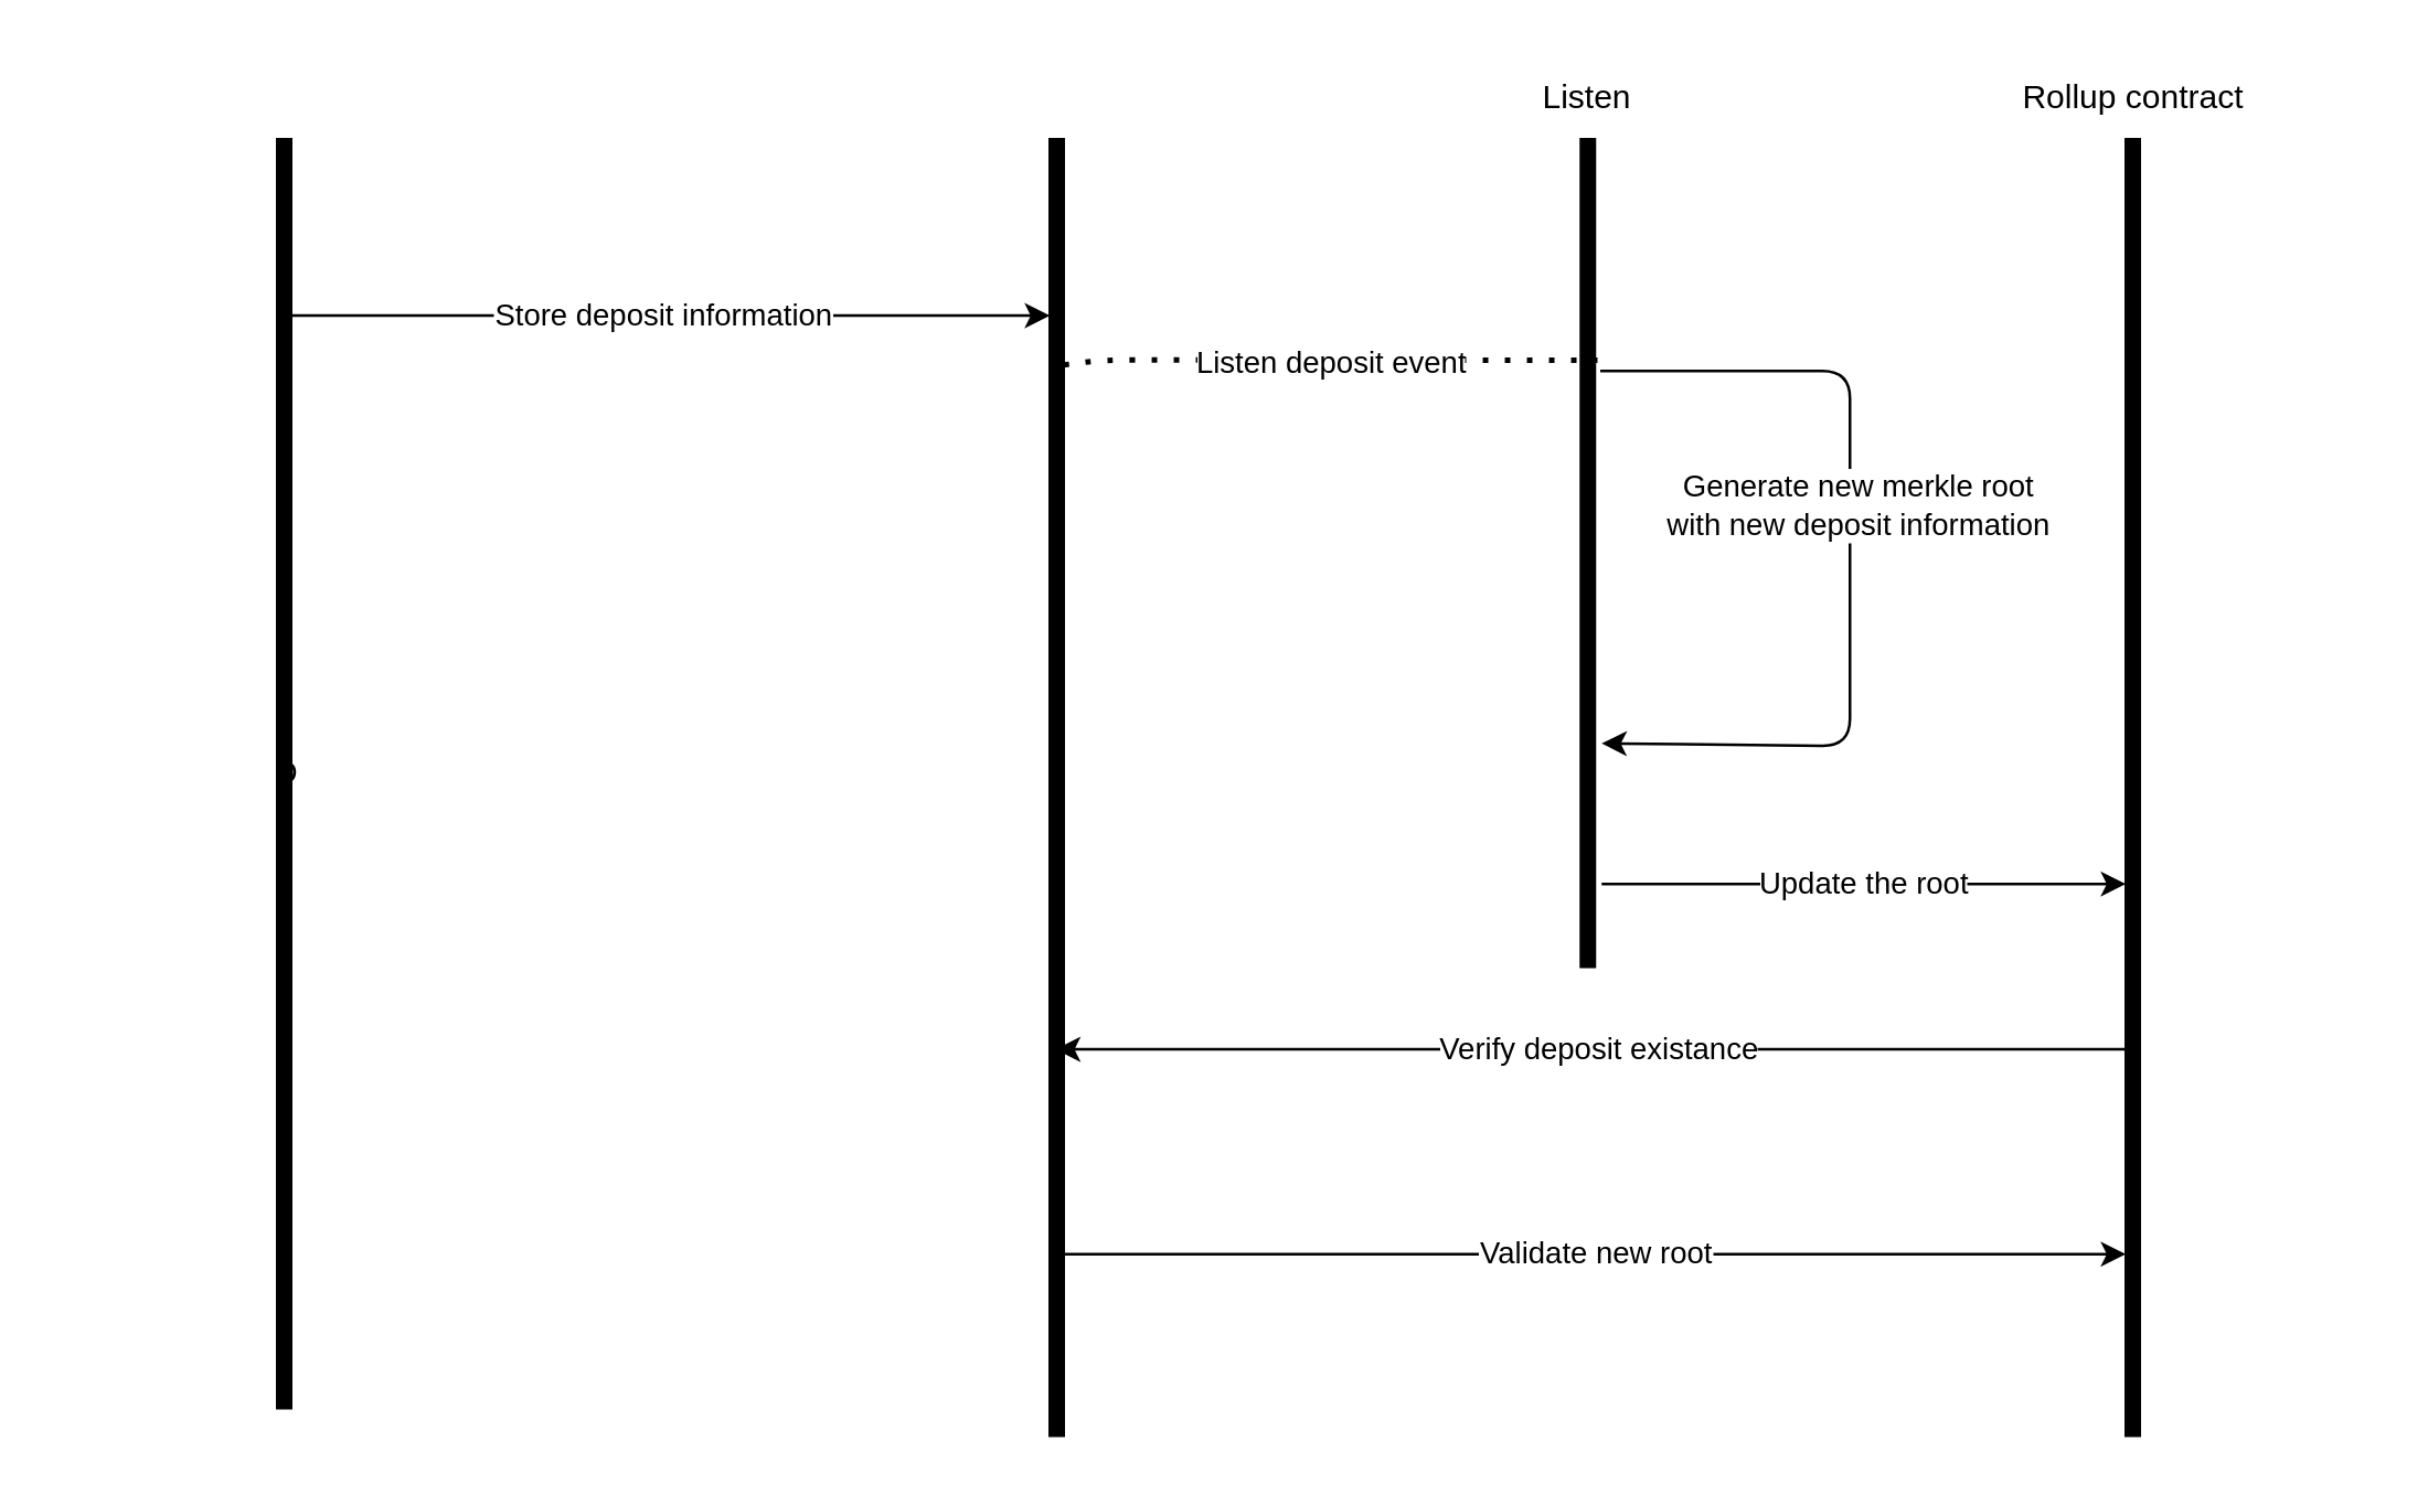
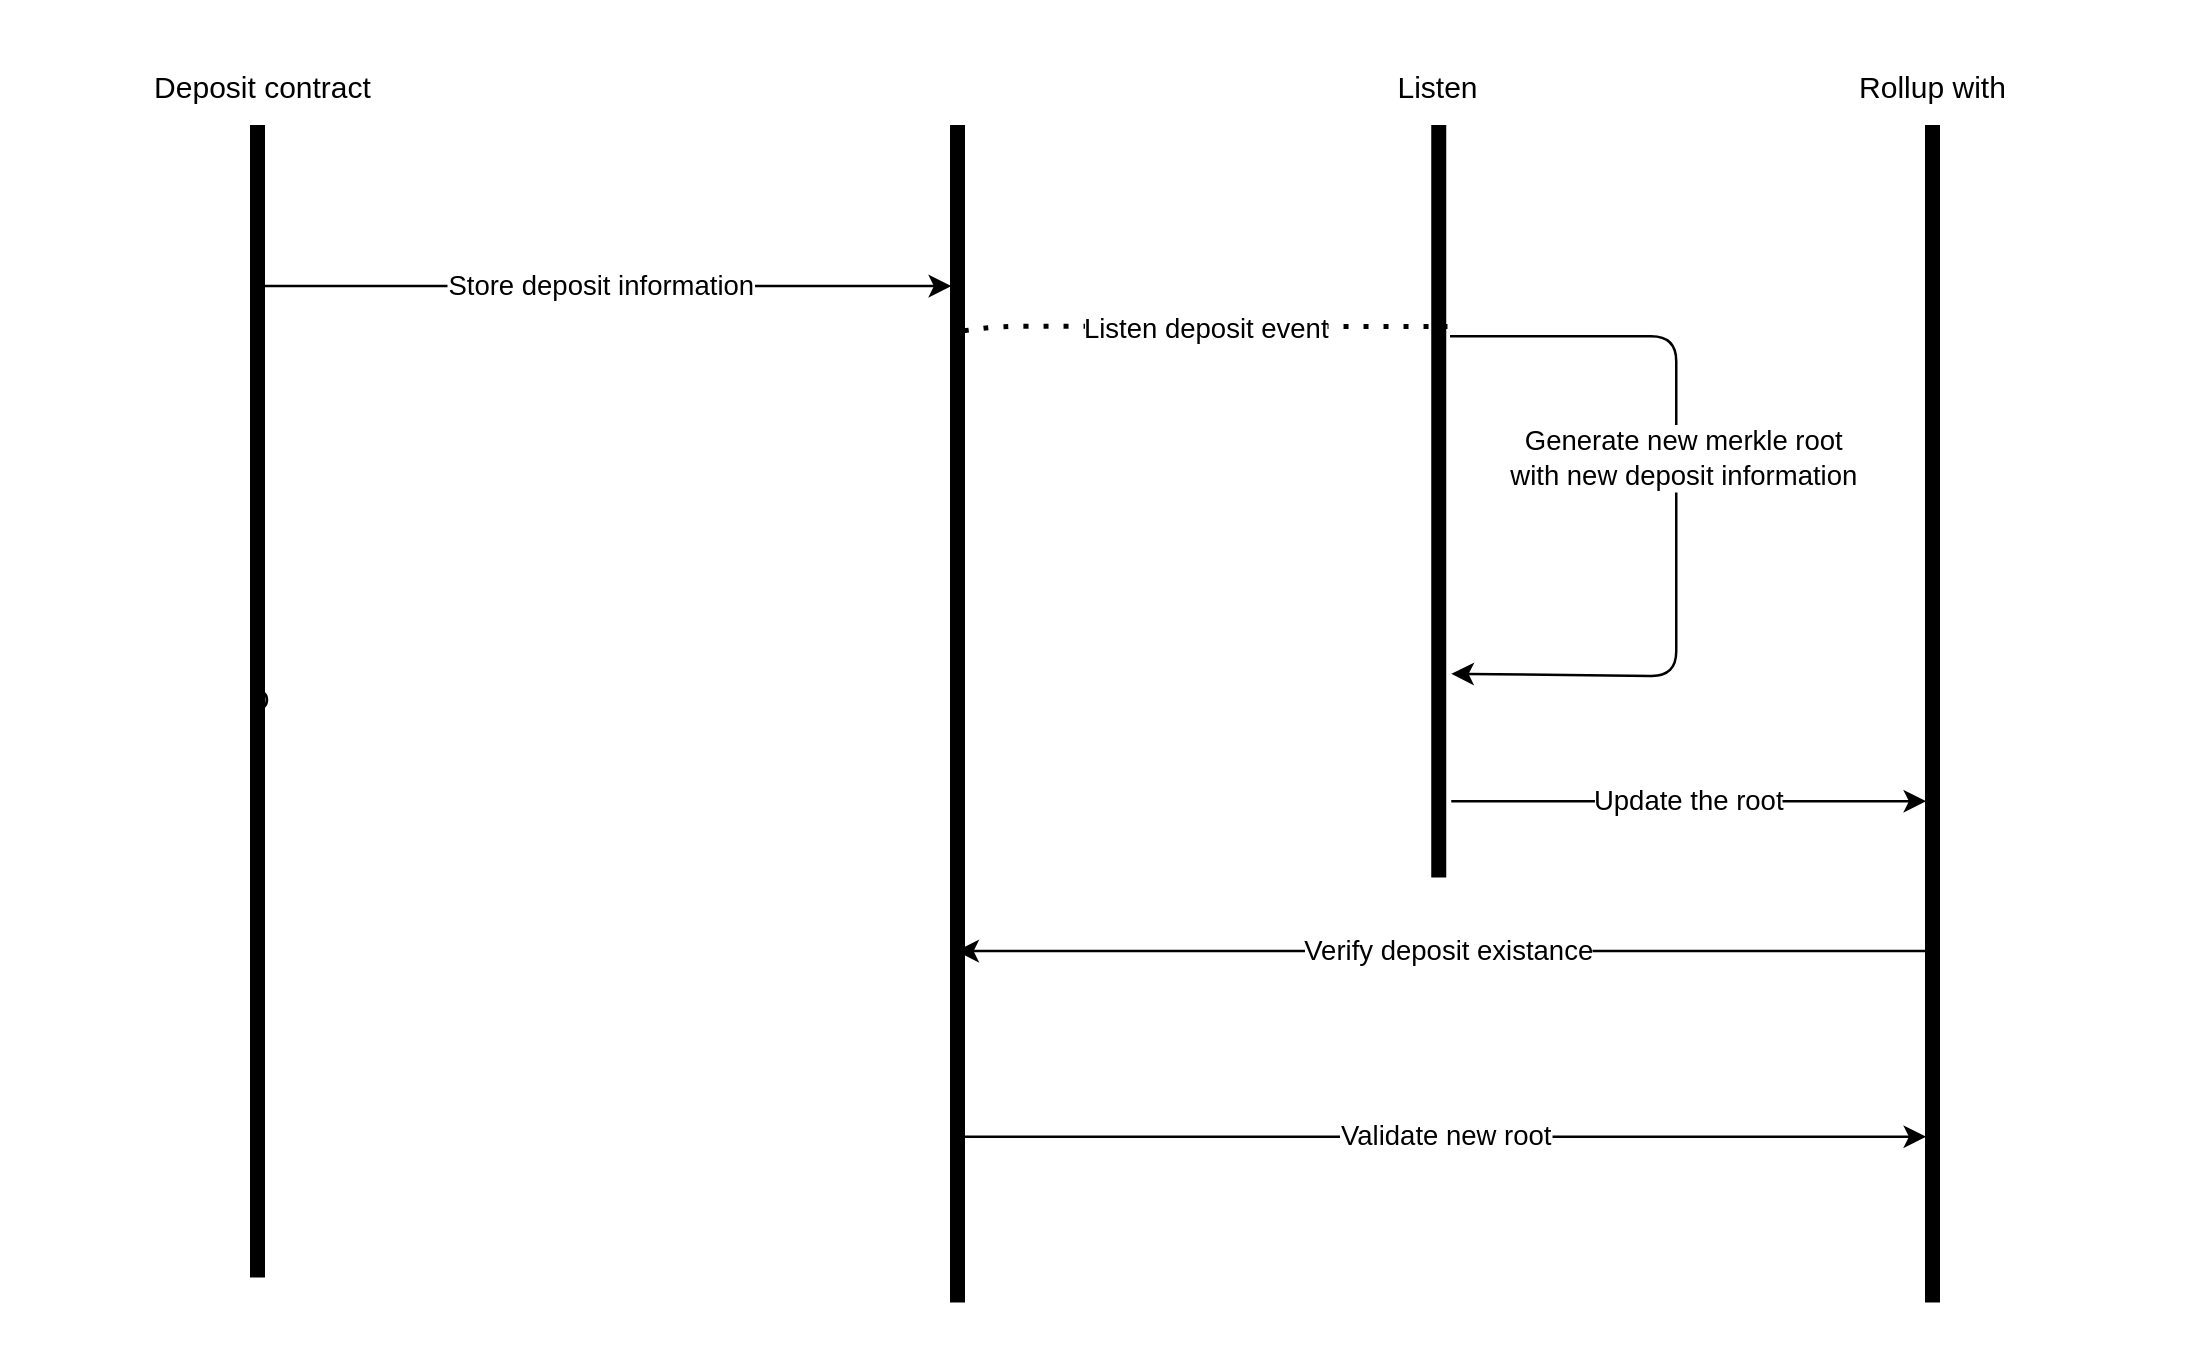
+ <mxCell id="5" value="Deposit contract" style="text;html=1;strokeColor=none;fillColor=none;align=center;verticalAlign=middle;whiteSpace=wrap;rounded=0;" vertex="1" parent="1"><mxGeometry x="20" y="20" width="170" height="30" as="geometry" /></mxCell>
- <mxCell id="6" value="Rollup contract" style="text;html=1;strokeColor=none;fillColor=none;align=center;verticalAlign=middle;whiteSpace=wrap;rounded=0;" vertex="1" parent="1"><mxGeometry x="687.5" y="20" width="170" height="30" as="geometry" /></mxCell>
+ <mxCell id="6" value="Rollup with" style="text;html=1;strokeColor=none;fillColor=none;align=center;verticalAlign=middle;whiteSpace=wrap;rounded=0;" vertex="1" parent="1"><mxGeometry x="687.5" y="20" width="170" height="30" as="geometry" /></mxCell>
